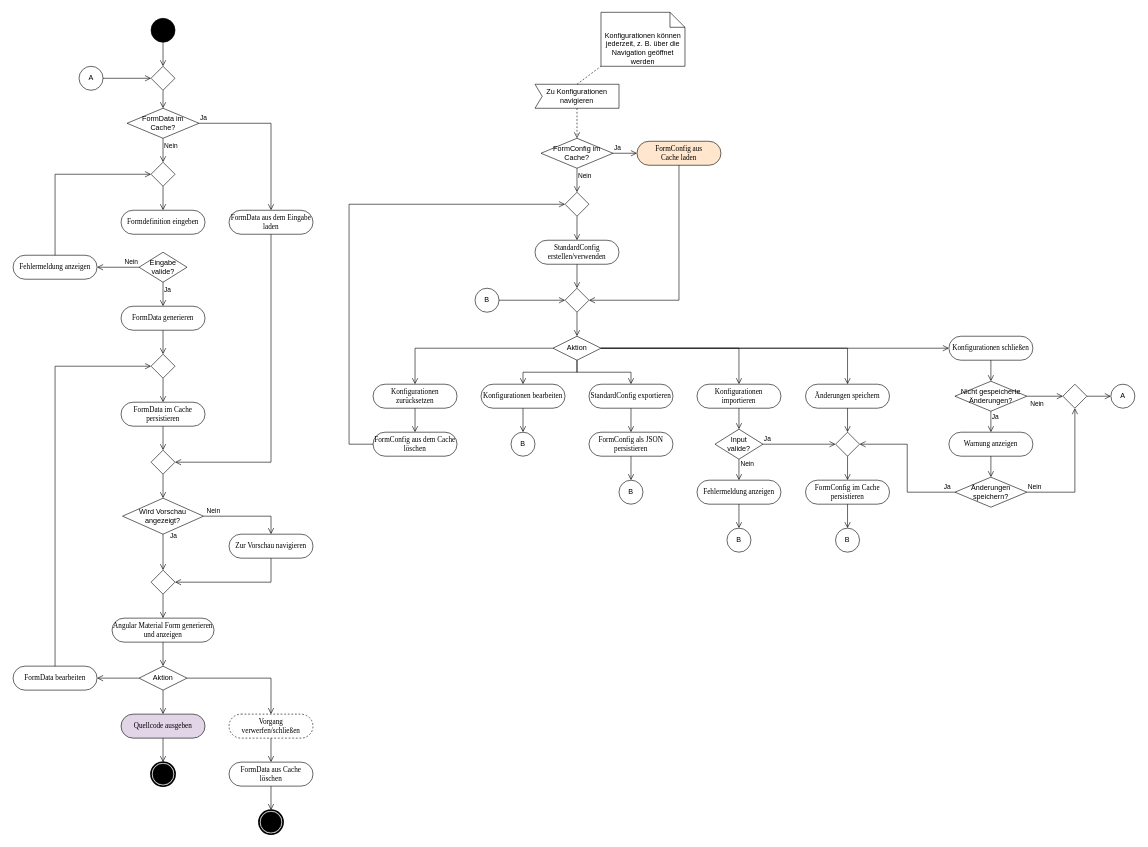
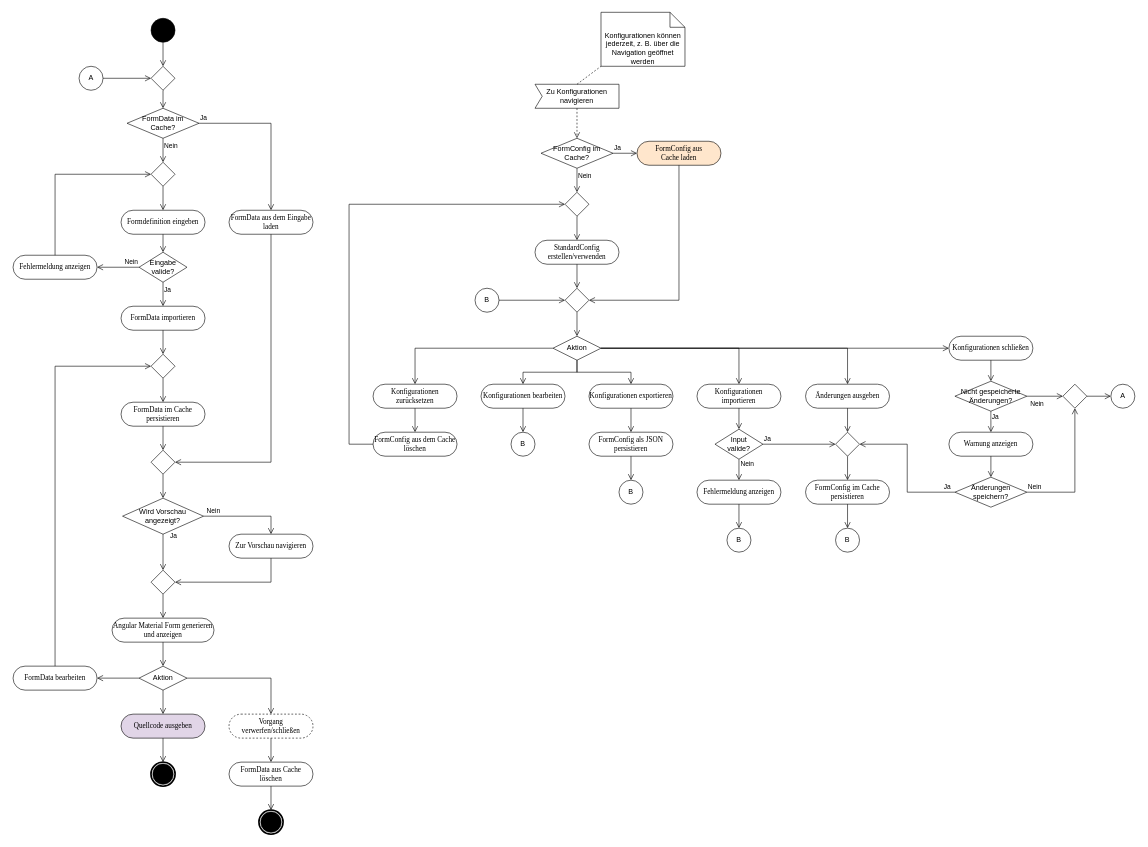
+ <mxCell id="12" value="" style="edgeStyle=orthogonalEdgeStyle;html=1;align=left;verticalAlign=bottom;endArrow=open;endSize=8;strokeColor=#000000;rounded=0;exitX=0.5;exitY=1;exitDx=0;exitDy=0;entryX=0.5;entryY=0;entryDx=0;entryDy=0;" parent="1" source="7" target="9" edge="1"><mxGeometry x="-1" relative="1" as="geometry"><mxPoint x="200.89" y="440" as="targetPoint" /><mxPoint x="100.89" y="440" as="sourcePoint" /></mxGeometry></mxCell>
- <mxCell id="55" value="FormData generieren" style="rounded=1;whiteSpace=wrap;html=1;shadow=0;comic=0;labelBackgroundColor=none;strokeWidth=1;fontFamily=Verdana;fontSize=12;align=center;arcSize=50;" parent="1" vertex="1"><mxGeometry x="200.89" y="510" width="140" height="40" as="geometry" /></mxCell>
+ <mxCell id="55" value="FormData importieren" style="rounded=1;whiteSpace=wrap;html=1;shadow=0;comic=0;labelBackgroundColor=none;strokeWidth=1;fontFamily=Verdana;fontSize=12;align=center;arcSize=50;" parent="1" vertex="1"><mxGeometry x="200.89" y="510" width="140" height="40" as="geometry" /></mxCell>
- <mxCell id="67" value="StandardConfig exportieren" style="rounded=1;whiteSpace=wrap;html=1;shadow=0;comic=0;labelBackgroundColor=none;strokeWidth=1;fontFamily=Verdana;fontSize=12;align=center;arcSize=50;" parent="1" vertex="1"><mxGeometry x="981" y="640" width="140" height="40" as="geometry" /></mxCell>
+ <mxCell id="67" value="Konfigurationen exportieren" style="rounded=1;whiteSpace=wrap;html=1;shadow=0;comic=0;labelBackgroundColor=none;strokeWidth=1;fontFamily=Verdana;fontSize=12;align=center;arcSize=50;" parent="1" vertex="1"><mxGeometry x="981" y="640" width="140" height="40" as="geometry" /></mxCell>
- <mxCell id="76" value="Änderungen speichern" style="rounded=1;whiteSpace=wrap;html=1;shadow=0;comic=0;labelBackgroundColor=none;strokeWidth=1;fontFamily=Verdana;fontSize=12;align=center;arcSize=50;" parent="1" vertex="1"><mxGeometry x="1342" y="640" width="140" height="40" as="geometry" /></mxCell>
+ <mxCell id="76" value="Änderungen ausgeben" style="rounded=1;whiteSpace=wrap;html=1;shadow=0;comic=0;labelBackgroundColor=none;strokeWidth=1;fontFamily=Verdana;fontSize=12;align=center;arcSize=50;" parent="1" vertex="1"><mxGeometry x="1342" y="640" width="140" height="40" as="geometry" /></mxCell>
